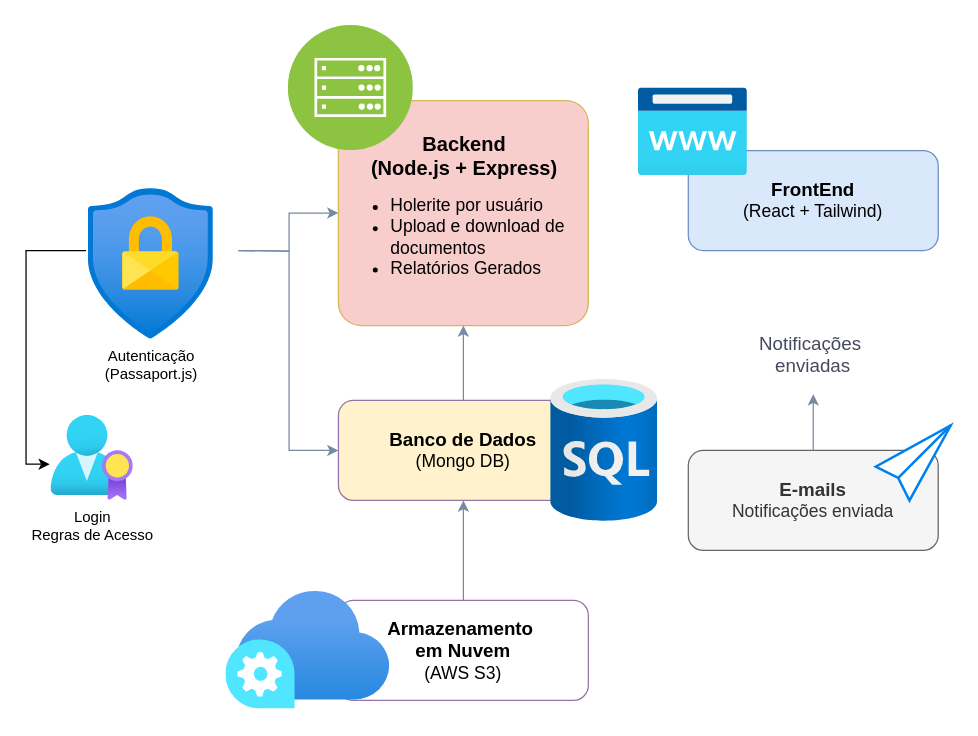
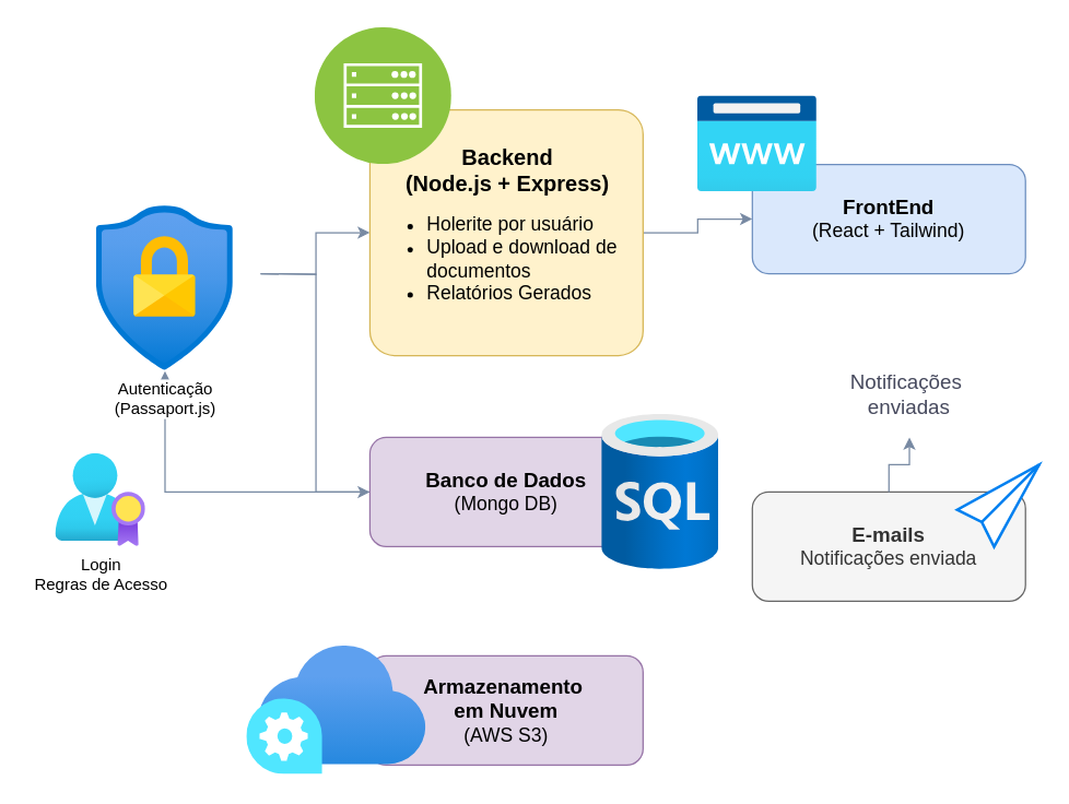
+ <mxCell id="4" style="edgeStyle=orthogonalEdgeStyle;rounded=0;orthogonalLoop=1;jettySize=auto;html=1;entryX=0;entryY=0.5;entryDx=0;entryDy=0;labelBackgroundColor=none;strokeColor=#788AA3;fontColor=default;" parent="1" source="5" target="10" edge="1"><mxGeometry relative="1" as="geometry" /></mxCell>
- <mxCell id="5" value="&lt;div style=&quot;text-align: center;&quot;&gt;&lt;b style=&quot;background-color: transparent; color: light-dark(rgb(0, 0, 0), rgb(255, 255, 255));&quot;&gt;&lt;font style=&quot;font-size: 16px;&quot;&gt;Backend&lt;/font&gt;&lt;/b&gt;&lt;/div&gt;&lt;div style=&quot;text-align: center;&quot;&gt;&lt;b&gt;&lt;font style=&quot;font-size: 16px;&quot;&gt;(Node.js + Express)&lt;/font&gt;&lt;/b&gt;&lt;/div&gt;&lt;div&gt;&lt;ul&gt;&lt;li style=&quot;&quot;&gt;&lt;font style=&quot;font-size: 14px;&quot;&gt;Holerite por usuário&lt;/font&gt;&lt;/li&gt;&lt;li&gt;&lt;font style=&quot;font-size: 14px;&quot;&gt;Upload e download de documentos&lt;/font&gt;&lt;/li&gt;&lt;li&gt;&lt;font style=&quot;font-size: 14px;&quot;&gt;Relatórios Gerados&lt;/font&gt;&lt;/li&gt;&lt;/ul&gt;&lt;/div&gt;" style="rounded=1;whiteSpace=wrap;html=1;align=left;labelBackgroundColor=none;fillColor=#f8cecc;strokeColor=#d6b656;arcSize=10;" parent="1" vertex="1"><mxGeometry x="270" y="80" width="200" height="180" as="geometry" /></mxCell>
+ <mxCell id="5" value="&lt;div style=&quot;text-align: center;&quot;&gt;&lt;b style=&quot;background-color: transparent; color: light-dark(rgb(0, 0, 0), rgb(255, 255, 255));&quot;&gt;&lt;font style=&quot;font-size: 16px;&quot;&gt;Backend&lt;/font&gt;&lt;/b&gt;&lt;/div&gt;&lt;div style=&quot;text-align: center;&quot;&gt;&lt;b&gt;&lt;font style=&quot;font-size: 16px;&quot;&gt;(Node.js + Express)&lt;/font&gt;&lt;/b&gt;&lt;/div&gt;&lt;div&gt;&lt;ul&gt;&lt;li style=&quot;&quot;&gt;&lt;font style=&quot;font-size: 14px;&quot;&gt;Holerite por usuário&lt;/font&gt;&lt;/li&gt;&lt;li&gt;&lt;font style=&quot;font-size: 14px;&quot;&gt;Upload e download de documentos&lt;/font&gt;&lt;/li&gt;&lt;li&gt;&lt;font style=&quot;font-size: 14px;&quot;&gt;Relatórios Gerados&lt;/font&gt;&lt;/li&gt;&lt;/ul&gt;&lt;/div&gt;" style="rounded=1;whiteSpace=wrap;html=1;align=left;labelBackgroundColor=none;fillColor=#fff2cc;strokeColor=#d6b656;arcSize=10;" parent="1" vertex="1"><mxGeometry x="270" y="80" width="200" height="180" as="geometry" /></mxCell>
- <mxCell id="16" style="edgeStyle=orthogonalEdgeStyle;rounded=0;orthogonalLoop=1;jettySize=auto;html=1;entryX=-0.015;entryY=0.574;entryDx=0;entryDy=0;entryPerimeter=0;exitX=-0.02;exitY=0.412;exitDx=0;exitDy=0;exitPerimeter=0;" edge="1" parent="1" source="14" target="15"><mxGeometry relative="1" as="geometry"><Array as="points"><mxPoint x="20" y="200" /><mxPoint x="20" y="371" /></Array></mxGeometry></mxCell>
- <mxCell id="13" value="Notificações&amp;nbsp;&lt;div&gt;enviadas&lt;/div&gt;" style="text;html=1;align=center;verticalAlign=middle;whiteSpace=wrap;rounded=0;fontSize=15;labelBackgroundColor=none;fontColor=#46495D;" parent="1" vertex="1"><mxGeometry x="580" y="250" width="140" height="65" as="geometry" /></mxCell>
+ <mxCell id="13" value="Notificações&amp;nbsp;&lt;div&gt;enviadas&lt;/div&gt;" style="text;html=1;align=center;verticalAlign=middle;whiteSpace=wrap;rounded=0;fontSize=15;labelBackgroundColor=none;fontColor=#46495D;" parent="1" vertex="1"><mxGeometry x="595" y="255" width="140" height="65" as="geometry" /></mxCell>
- <mxCell id="6" style="edgeStyle=orthogonalEdgeStyle;rounded=0;orthogonalLoop=1;jettySize=auto;html=1;entryX=0.5;entryY=1;entryDx=0;entryDy=0;labelBackgroundColor=none;strokeColor=#788AA3;fontColor=default;" parent="1" source="7" target="5" edge="1"><mxGeometry relative="1" as="geometry" /></mxCell>
+ <mxCell id="6" style="edgeStyle=orthogonalEdgeStyle;rounded=0;orthogonalLoop=1;jettySize=auto;html=1;labelBackgroundColor=none;strokeColor=#788AA3;fontColor=default;" parent="1" source="7" target="14" edge="1"><mxGeometry relative="1" as="geometry" /></mxCell>
- <mxCell id="7" value="&lt;b&gt;&lt;font style=&quot;font-size: 15px;&quot;&gt;Banco de Dados&lt;/font&gt;&lt;/b&gt;&lt;div&gt;&lt;font style=&quot;font-size: 14px;&quot;&gt;(Mongo DB)&lt;/font&gt;&lt;/div&gt;" style="rounded=1;whiteSpace=wrap;html=1;labelBackgroundColor=none;fillColor=#fff2cc;strokeColor=#9673a6;" parent="1" vertex="1"><mxGeometry x="270" y="320" width="200" height="80" as="geometry" /></mxCell>
+ <mxCell id="7" value="&lt;b&gt;&lt;font style=&quot;font-size: 15px;&quot;&gt;Banco de Dados&lt;/font&gt;&lt;/b&gt;&lt;div&gt;&lt;font style=&quot;font-size: 14px;&quot;&gt;(Mongo DB)&lt;/font&gt;&lt;/div&gt;" style="rounded=1;whiteSpace=wrap;html=1;labelBackgroundColor=none;fillColor=#e1d5e7;strokeColor=#9673a6;" parent="1" vertex="1"><mxGeometry x="270" y="320" width="200" height="80" as="geometry" /></mxCell>
- <mxCell id="8" style="edgeStyle=orthogonalEdgeStyle;rounded=0;orthogonalLoop=1;jettySize=auto;html=1;entryX=0.5;entryY=1;entryDx=0;entryDy=0;labelBackgroundColor=none;strokeColor=#788AA3;fontColor=default;" parent="1" source="9" target="7" edge="1"><mxGeometry relative="1" as="geometry" /></mxCell>
- <mxCell id="9" value="&lt;b&gt;&lt;font style=&quot;font-size: 15px;&quot;&gt;Armazenamento&amp;nbsp;&lt;/font&gt;&lt;/b&gt;&lt;div&gt;&lt;b&gt;&lt;font style=&quot;font-size: 15px;&quot;&gt;em Nuvem&lt;/font&gt;&lt;/b&gt;&lt;div&gt;&lt;font style=&quot;font-size: 14px;&quot;&gt;(AWS S3)&lt;/font&gt;&lt;/div&gt;&lt;/div&gt;" style="rounded=1;whiteSpace=wrap;html=1;labelBackgroundColor=none;fillColor=#ffffff;strokeColor=#9673a6;" parent="1" vertex="1"><mxGeometry x="270" y="480" width="200" height="80" as="geometry" /></mxCell>
+ <mxCell id="9" value="&lt;b&gt;&lt;font style=&quot;font-size: 15px;&quot;&gt;Armazenamento&amp;nbsp;&lt;/font&gt;&lt;/b&gt;&lt;div&gt;&lt;b&gt;&lt;font style=&quot;font-size: 15px;&quot;&gt;em Nuvem&lt;/font&gt;&lt;/b&gt;&lt;div&gt;&lt;font style=&quot;font-size: 14px;&quot;&gt;(AWS S3)&lt;/font&gt;&lt;/div&gt;&lt;/div&gt;" style="rounded=1;whiteSpace=wrap;html=1;labelBackgroundColor=none;fillColor=#e1d5e7;strokeColor=#9673a6;" parent="1" vertex="1"><mxGeometry x="270" y="480" width="200" height="80" as="geometry" /></mxCell>
